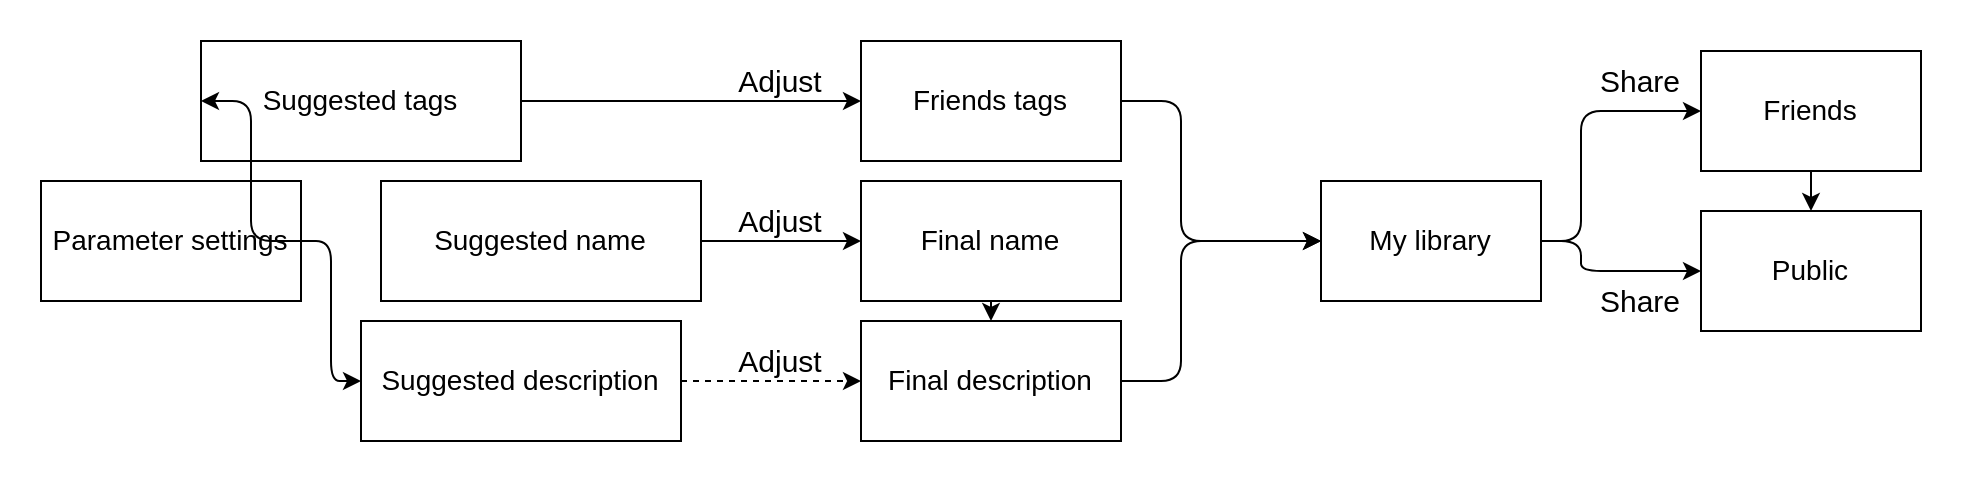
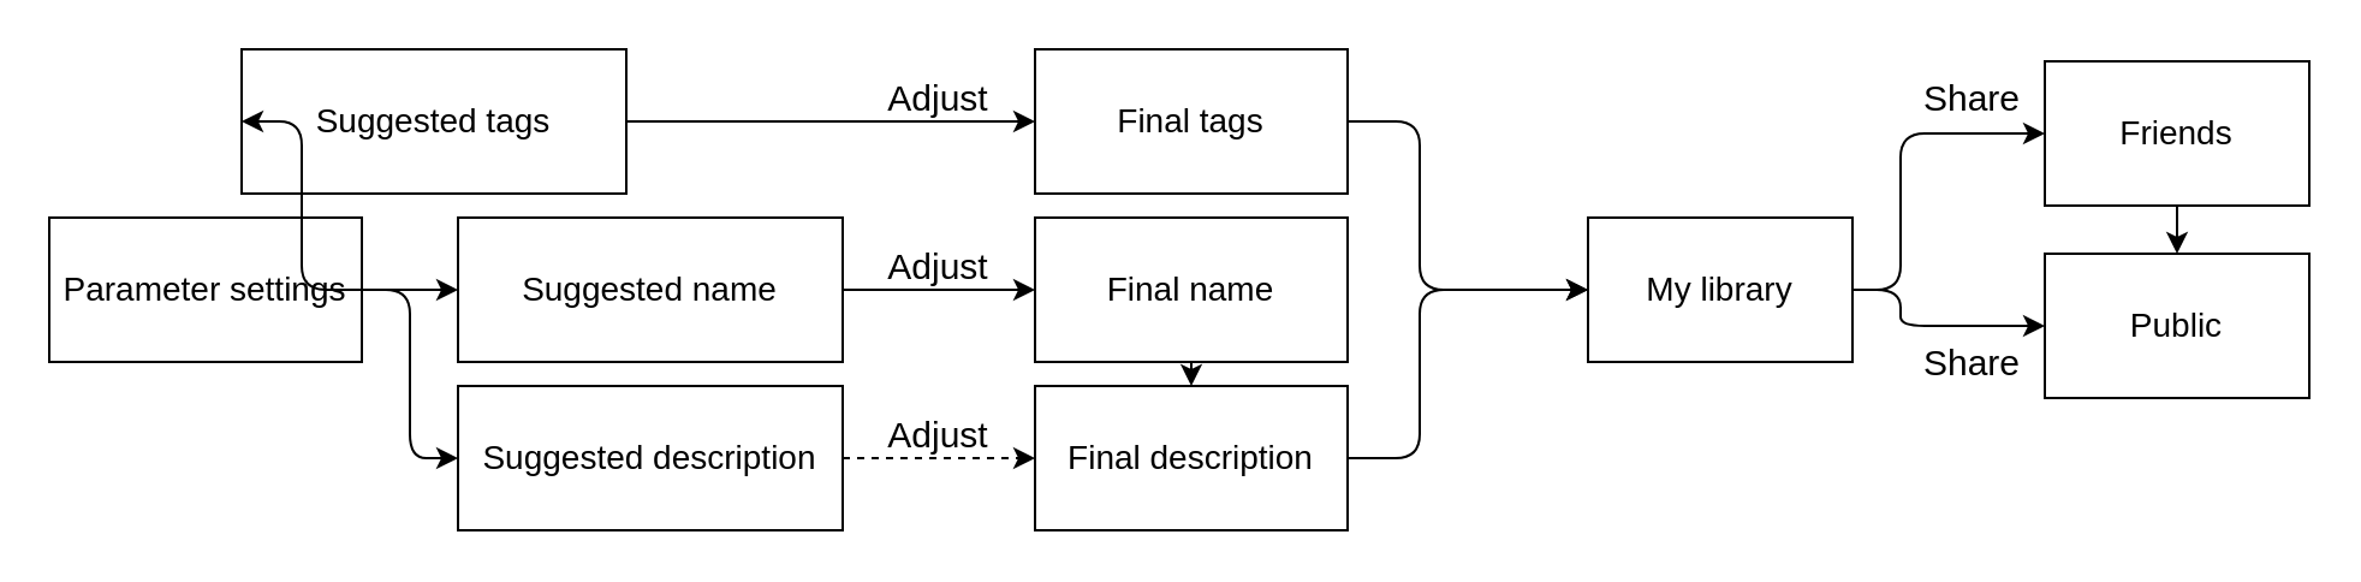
- <mxCell id="9" value="&lt;font style=&quot;font-size: 14px&quot;&gt;Friends tags&lt;/font&gt;&lt;br style=&quot;font-size: 14px&quot;&gt;" parent="1" style="rounded=0;whiteSpace=wrap;html=1;" vertex="1"><mxGeometry as="geometry" x="430" y="20" width="130" height="60" /></mxCell>
+ <mxCell id="9" value="&lt;font style=&quot;font-size: 14px&quot;&gt;Final tags&lt;/font&gt;&lt;br style=&quot;font-size: 14px&quot;&gt;" parent="1" style="rounded=0;whiteSpace=wrap;html=1;" vertex="1"><mxGeometry as="geometry" x="430" y="20" width="130" height="60" /></mxCell>
+ <mxCell id="25" parent="1" style="edgeStyle=elbowEdgeStyle;rounded=0;orthogonalLoop=1;jettySize=auto;html=1;exitX=1;exitY=0.5;exitDx=0;exitDy=0;" edge="1" source="26" target="3"><mxGeometry as="geometry" relative="1" /></mxCell>
- <mxCell id="11" value="&lt;font style=&quot;font-size: 14px&quot;&gt;Suggested description&lt;/font&gt;&lt;br style=&quot;font-size: 14px&quot;&gt;" parent="1" style="rounded=0;whiteSpace=wrap;html=1;" vertex="1"><mxGeometry x="180" y="160" as="geometry" width="160" height="60" /></mxCell>
+ <mxCell id="11" value="&lt;font style=&quot;font-size: 14px&quot;&gt;Suggested description&lt;/font&gt;&lt;br style=&quot;font-size: 14px&quot;&gt;" parent="1" style="rounded=0;whiteSpace=wrap;html=1;" vertex="1"><mxGeometry as="geometry" x="190" y="160" width="160" height="60" /></mxCell>
